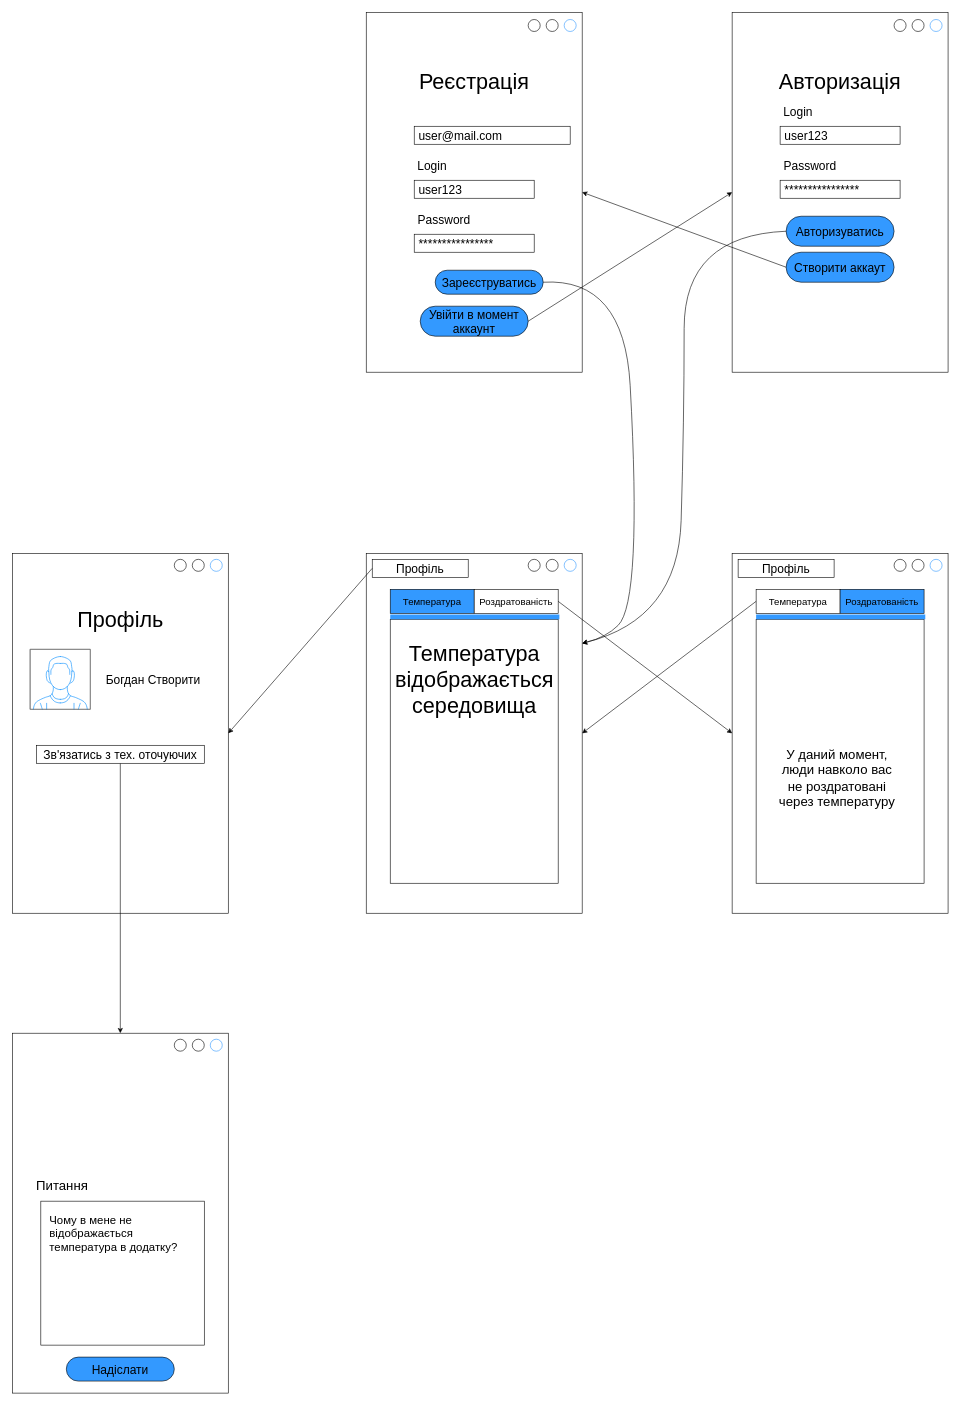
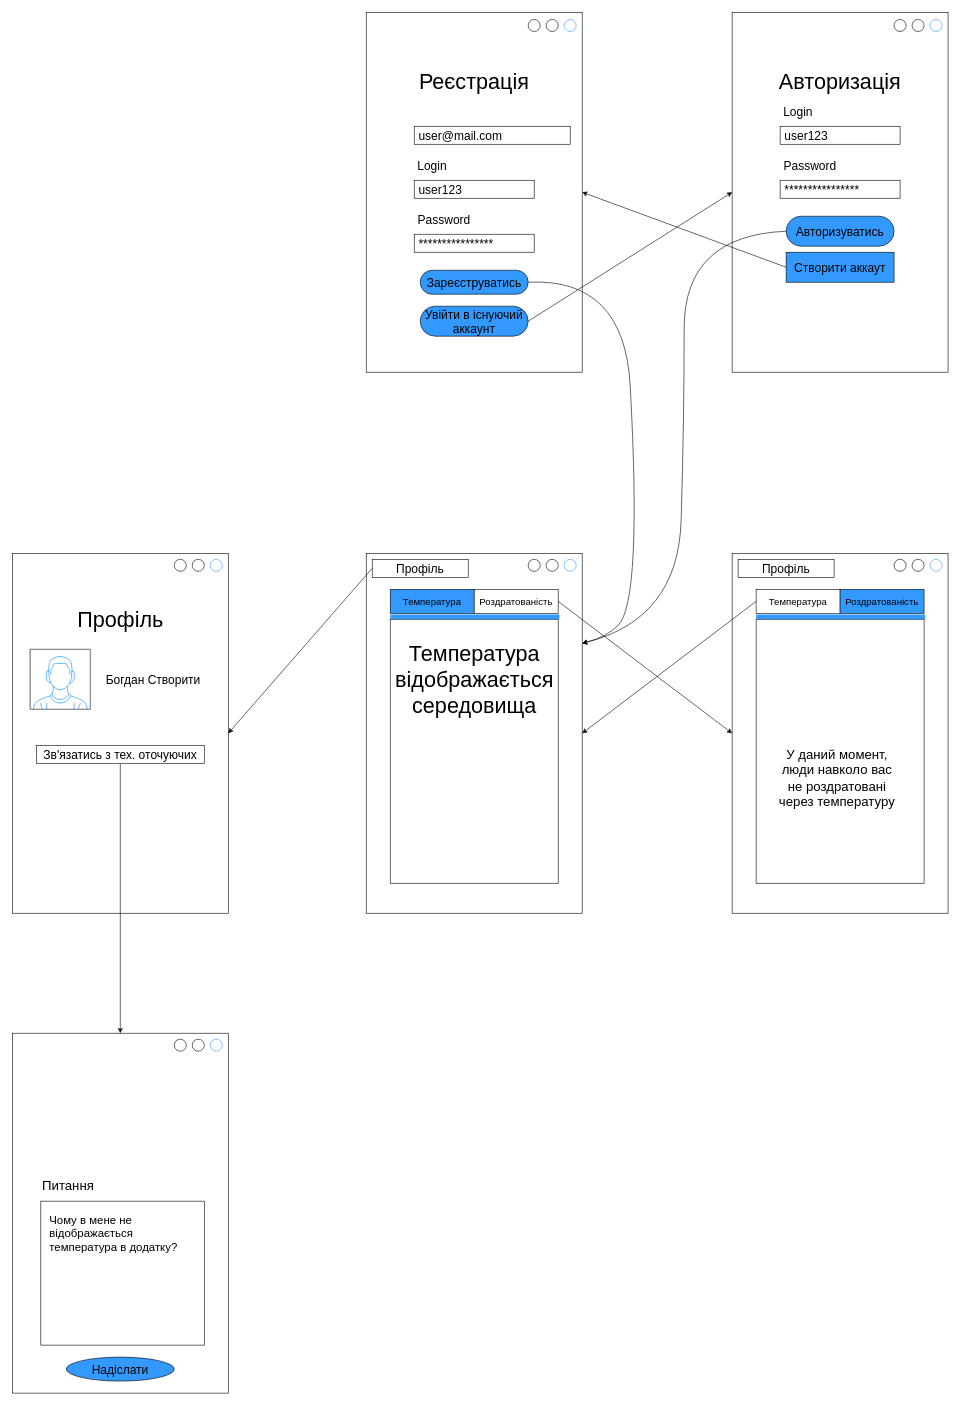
- <mxCell id="18" value="&lt;font style=&quot;font-size: 20px;&quot;&gt;Створити аккаут&lt;/font&gt;" style="rounded=1;whiteSpace=wrap;html=1;arcSize=50;fillColor=#3399FF;" parent="1" vertex="1"><mxGeometry x="1310" y="420" width="180" height="50" as="geometry" /></mxCell>
+ <mxCell id="18" value="&lt;font style=&quot;font-size: 20px;&quot;&gt;Створити аккаут&lt;/font&gt;" style="whiteSpace=wrap;html=1;arcSize=50;fillColor=#3399FF;rounded=0;" parent="1" vertex="1"><mxGeometry x="1310" y="420" width="180" height="50" as="geometry" /></mxCell>
- <mxCell id="10" value="&lt;font style=&quot;font-size: 20px;&quot;&gt;Зареєструватись&lt;/font&gt;" style="rounded=1;whiteSpace=wrap;html=1;arcSize=50;fillColor=#3399FF;" parent="1" vertex="1"><mxGeometry x="725" y="450" width="180" height="40" as="geometry" /></mxCell>
+ <mxCell id="10" value="&lt;font style=&quot;font-size: 20px;&quot;&gt;Зареєструватись&lt;/font&gt;" style="rounded=1;whiteSpace=wrap;html=1;arcSize=50;fillColor=#3399FF;" parent="1" vertex="1"><mxGeometry x="700" y="450" width="180" height="40" as="geometry" /></mxCell>
- <mxCell id="11" value="&lt;font style=&quot;font-size: 20px;&quot;&gt;Увійти в момент аккаунт&lt;/font&gt;" style="rounded=1;whiteSpace=wrap;html=1;arcSize=50;fillColor=#3399FF;" parent="1" vertex="1"><mxGeometry x="700" y="510" width="180" height="50" as="geometry" /></mxCell>
+ <mxCell id="11" value="&lt;font style=&quot;font-size: 20px;&quot;&gt;Увійти в існуючий аккаунт&lt;/font&gt;" style="rounded=1;whiteSpace=wrap;html=1;arcSize=50;fillColor=#3399FF;" parent="1" vertex="1"><mxGeometry x="700" y="510" width="180" height="50" as="geometry" /></mxCell>
- <mxCell id="63" value="&lt;div style=&quot;&quot;&gt;&lt;span style=&quot;font-size: 22px; background-color: initial;&quot;&gt;Питання&lt;/span&gt;&lt;/div&gt;" style="text;html=1;strokeColor=none;fillColor=none;align=left;verticalAlign=middle;whiteSpace=wrap;rounded=0;" parent="1" vertex="1"><mxGeometry x="57.5" y="1962" width="200" height="30" as="geometry" /></mxCell>
+ <mxCell id="63" value="&lt;div style=&quot;&quot;&gt;&lt;span style=&quot;font-size: 22px; background-color: initial;&quot;&gt;Питання&lt;/span&gt;&lt;/div&gt;" style="text;html=1;strokeColor=none;fillColor=none;align=left;verticalAlign=middle;whiteSpace=wrap;rounded=0;" parent="1" vertex="1"><mxGeometry x="67.5" y="1962" width="200" height="30" as="geometry" /></mxCell>
- <mxCell id="65" value="&lt;font style=&quot;font-size: 20px;&quot;&gt;Надіслати&lt;/font&gt;" style="rounded=1;whiteSpace=wrap;html=1;arcSize=50;fillColor=#3399FF;" parent="1" vertex="1"><mxGeometry x="110" y="2262" width="180" height="40" as="geometry" /></mxCell>
+ <mxCell id="65" value="&lt;font style=&quot;font-size: 20px;&quot;&gt;Надіслати&lt;/font&gt;" style="ellipse;whiteSpace=wrap;html=1;arcSize=50;fillColor=#3399FF;" parent="1" vertex="1"><mxGeometry x="110" y="2262" width="180" height="40" as="geometry" /></mxCell>
